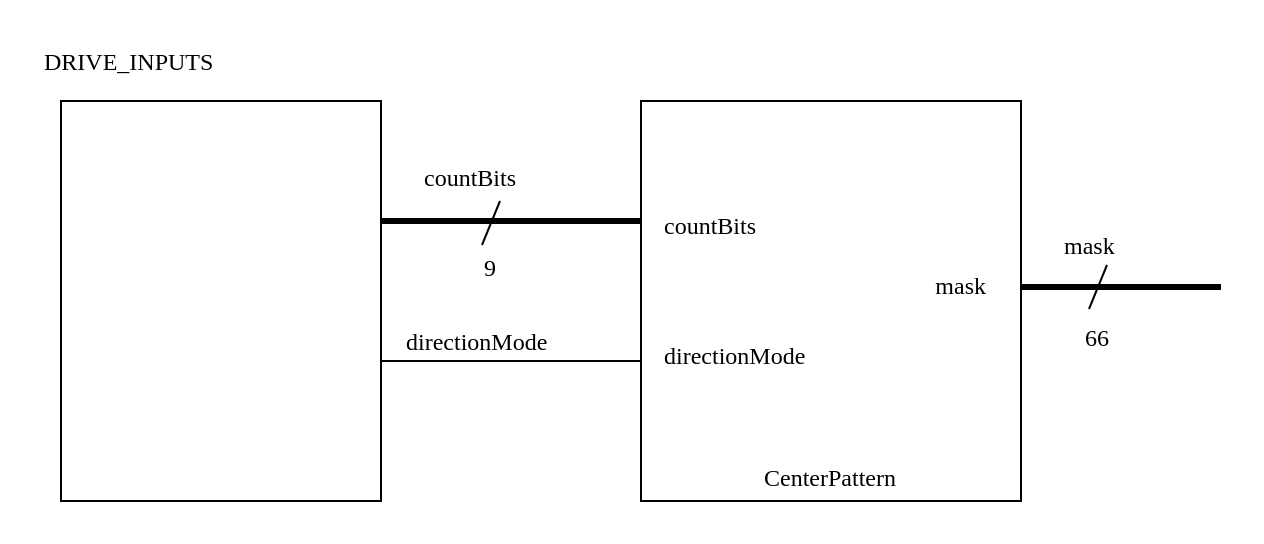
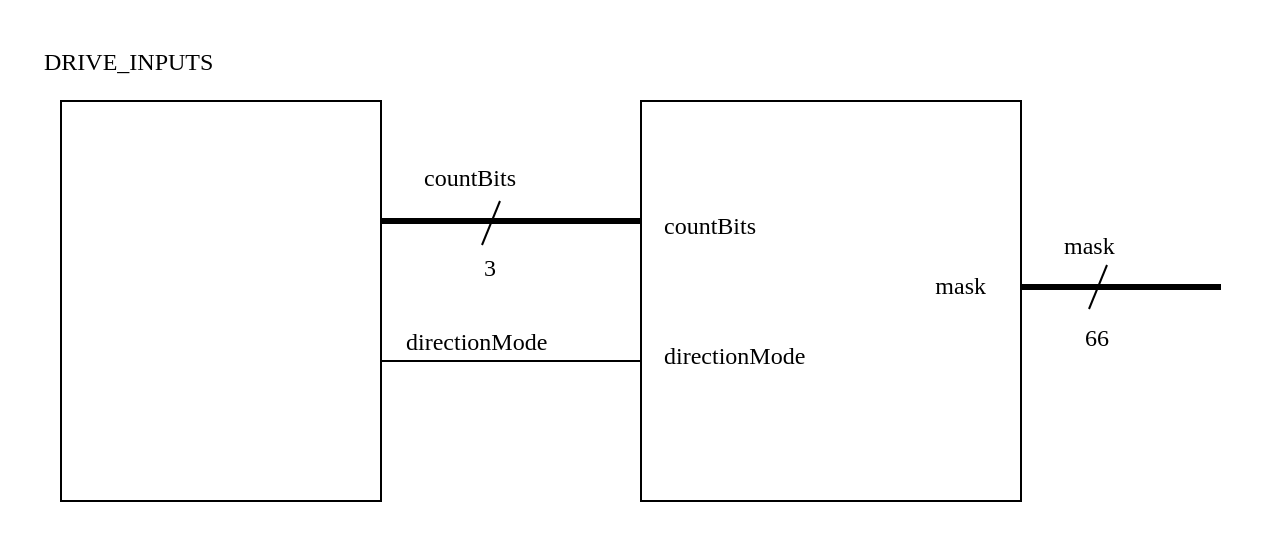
- <mxCell id="10" value="9" style="text;html=1;align=center;verticalAlign=bottom;whiteSpace=wrap;rounded=0;fontFamily=Lucida Console;fontStyle=0" parent="1" vertex="1"><mxGeometry x="210" y="123" width="70" height="20" as="geometry" /></mxCell>
+ <mxCell id="10" value="3" style="text;html=1;align=center;verticalAlign=bottom;whiteSpace=wrap;rounded=0;fontFamily=Lucida Console;fontStyle=0" parent="1" vertex="1"><mxGeometry x="210" y="123" width="70" height="20" as="geometry" /></mxCell>
- <mxCell id="12" value="CenterPattern" style="text;html=1;align=center;verticalAlign=bottom;whiteSpace=wrap;rounded=0;fontFamily=Lucida Console;fontStyle=0" parent="1" vertex="1"><mxGeometry x="320" y="228" width="190" height="20" as="geometry" /></mxCell>
